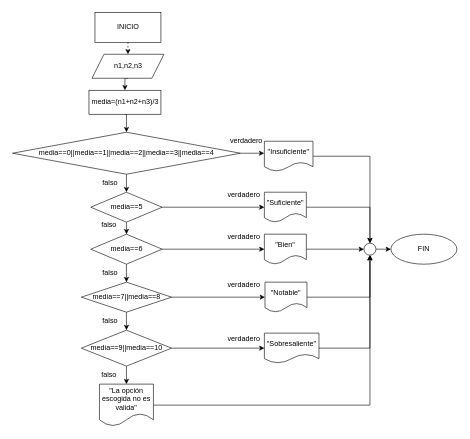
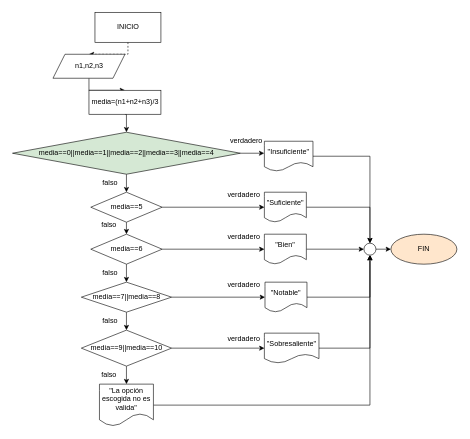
- <mxCell id="5" value="n1,n2,n3" style="shape=parallelogram;perimeter=parallelogramPerimeter;whiteSpace=wrap;html=1;fixedSize=1;" vertex="1" parent="1"><mxGeometry x="152.5" y="90" width="120" height="40" as="geometry" /></mxCell>
+ <mxCell id="5" value="n1,n2,n3" style="shape=parallelogram;perimeter=parallelogramPerimeter;whiteSpace=wrap;html=1;fixedSize=1;" vertex="1" parent="1"><mxGeometry x="87.5" y="90" width="120" height="40" as="geometry" /></mxCell>
- <mxCell id="10" value="media==0||media==1||media==2||media==3||media==4" style="rhombus;whiteSpace=wrap;html=1;" vertex="1" parent="1"><mxGeometry x="20" y="220" width="380" height="70" as="geometry" /></mxCell>
+ <mxCell id="10" value="media==0||media==1||media==2||media==3||media==4" style="rhombus;whiteSpace=wrap;html=1;fillColor=#d5e8d4;" vertex="1" parent="1"><mxGeometry x="20" y="220" width="380" height="70" as="geometry" /></mxCell>
- <mxCell id="36" value="FIN" style="ellipse;whiteSpace=wrap;html=1;" vertex="1" parent="1"><mxGeometry x="651" y="390" width="110" height="50" as="geometry" /></mxCell>
+ <mxCell id="36" value="FIN" style="ellipse;whiteSpace=wrap;html=1;fillColor=#ffe6cc;" vertex="1" parent="1"><mxGeometry x="651" y="390" width="110" height="50" as="geometry" /></mxCell>
